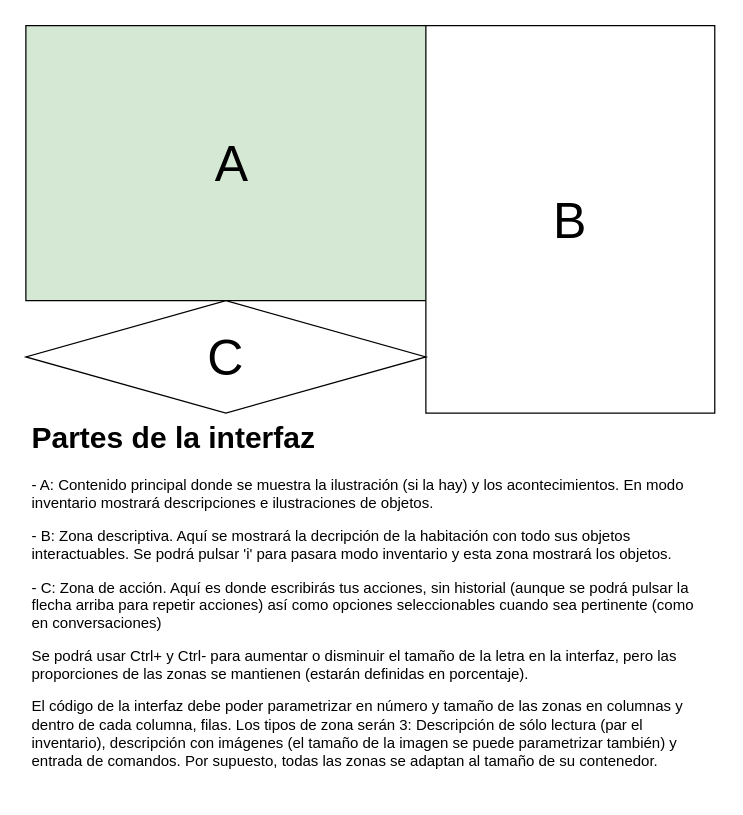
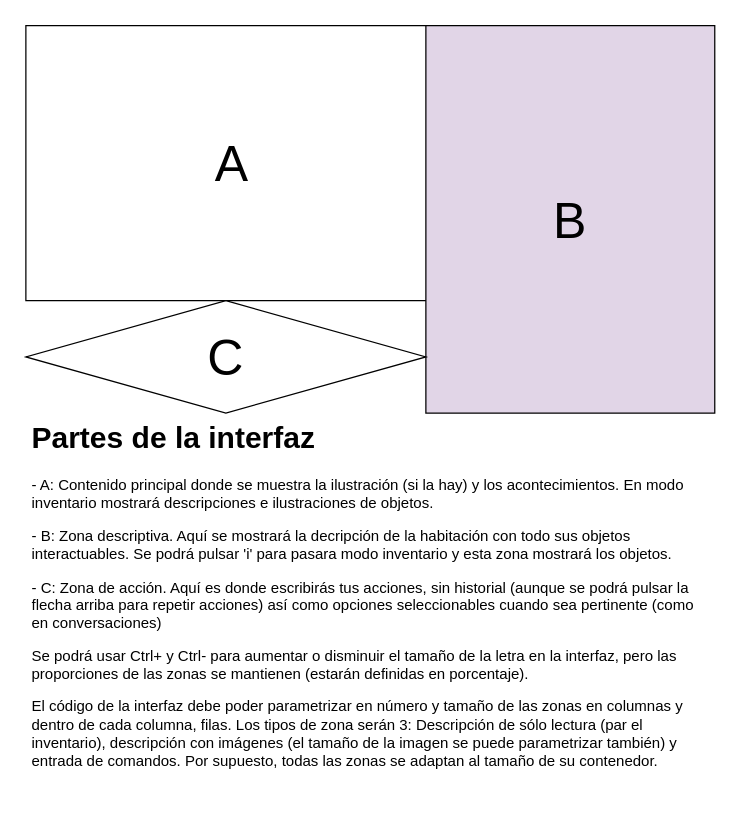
- <mxCell id="2" value="&lt;font style=&quot;font-size: 40px;&quot;&gt;A&lt;/font&gt;" style="rounded=0;whiteSpace=wrap;html=1;fillColor=#d5e8d4;" vertex="1" parent="1"><mxGeometry x="20" y="20" width="330" height="220" as="geometry" /></mxCell>
+ <mxCell id="2" value="&lt;font style=&quot;font-size: 40px;&quot;&gt;A&lt;/font&gt;" style="rounded=0;whiteSpace=wrap;html=1;" vertex="1" parent="1"><mxGeometry x="20" y="20" width="330" height="220" as="geometry" /></mxCell>
- <mxCell id="3" value="&lt;font style=&quot;font-size: 40px;&quot;&gt;B&lt;/font&gt;" style="rounded=0;whiteSpace=wrap;html=1;" vertex="1" parent="1"><mxGeometry x="340" y="20" width="231.11" height="310" as="geometry" /></mxCell>
+ <mxCell id="3" value="&lt;font style=&quot;font-size: 40px;&quot;&gt;B&lt;/font&gt;" style="rounded=0;whiteSpace=wrap;html=1;fillColor=#e1d5e7;" vertex="1" parent="1"><mxGeometry x="340" y="20" width="231.11" height="310" as="geometry" /></mxCell>
